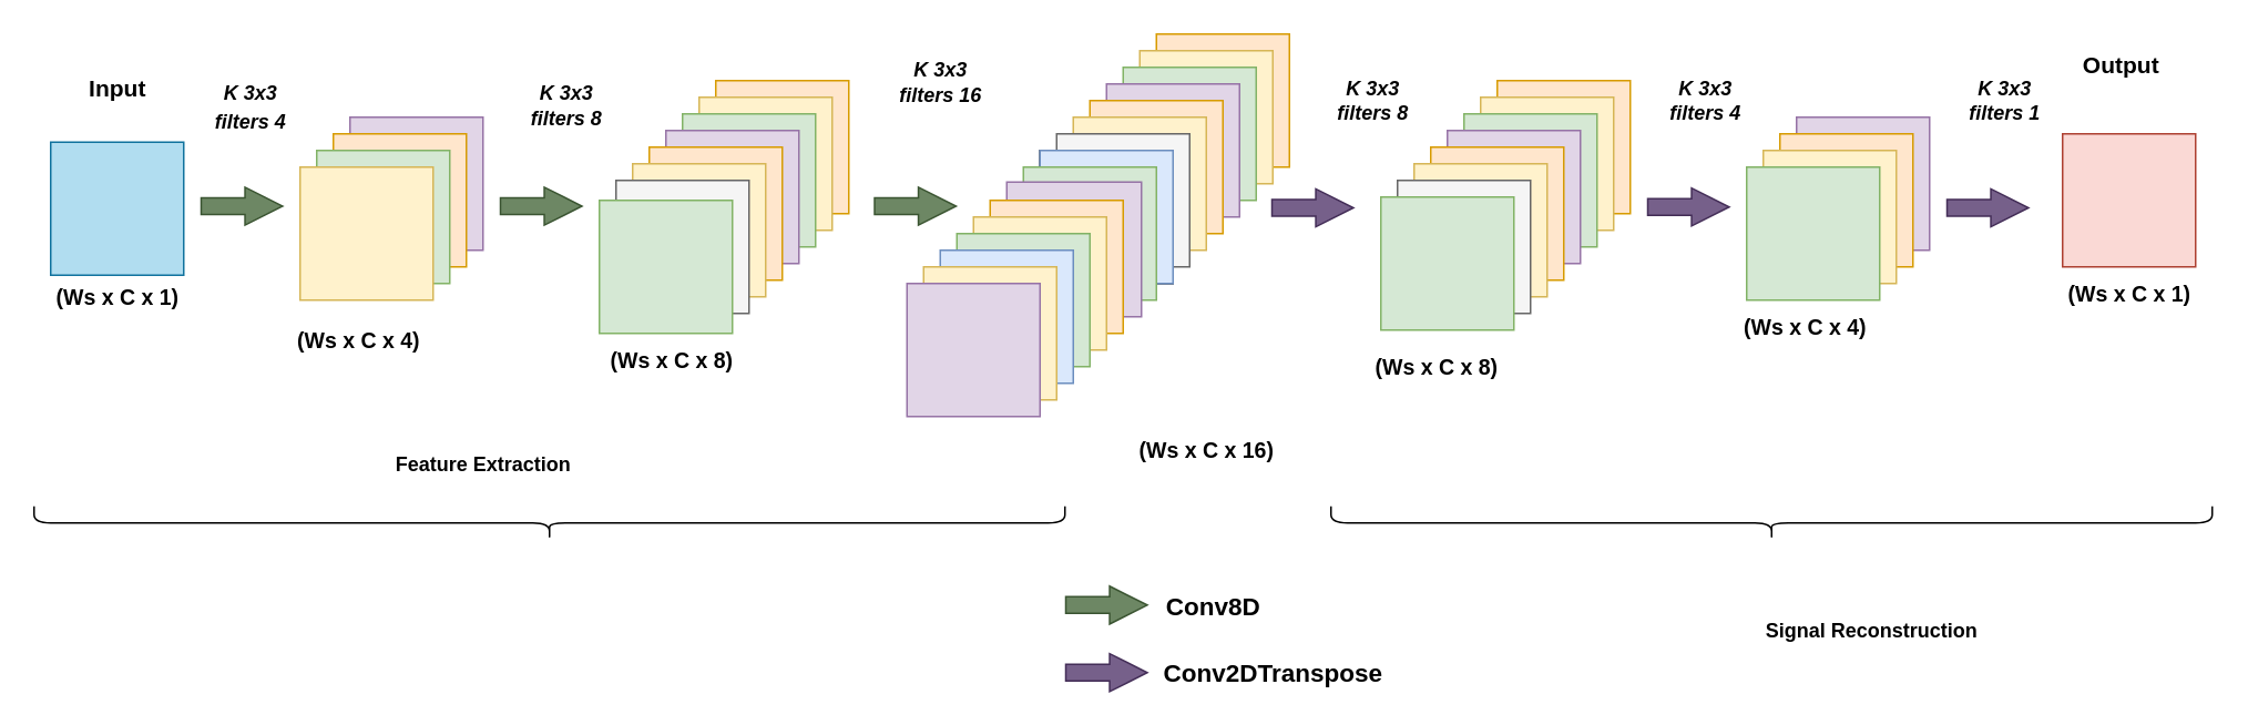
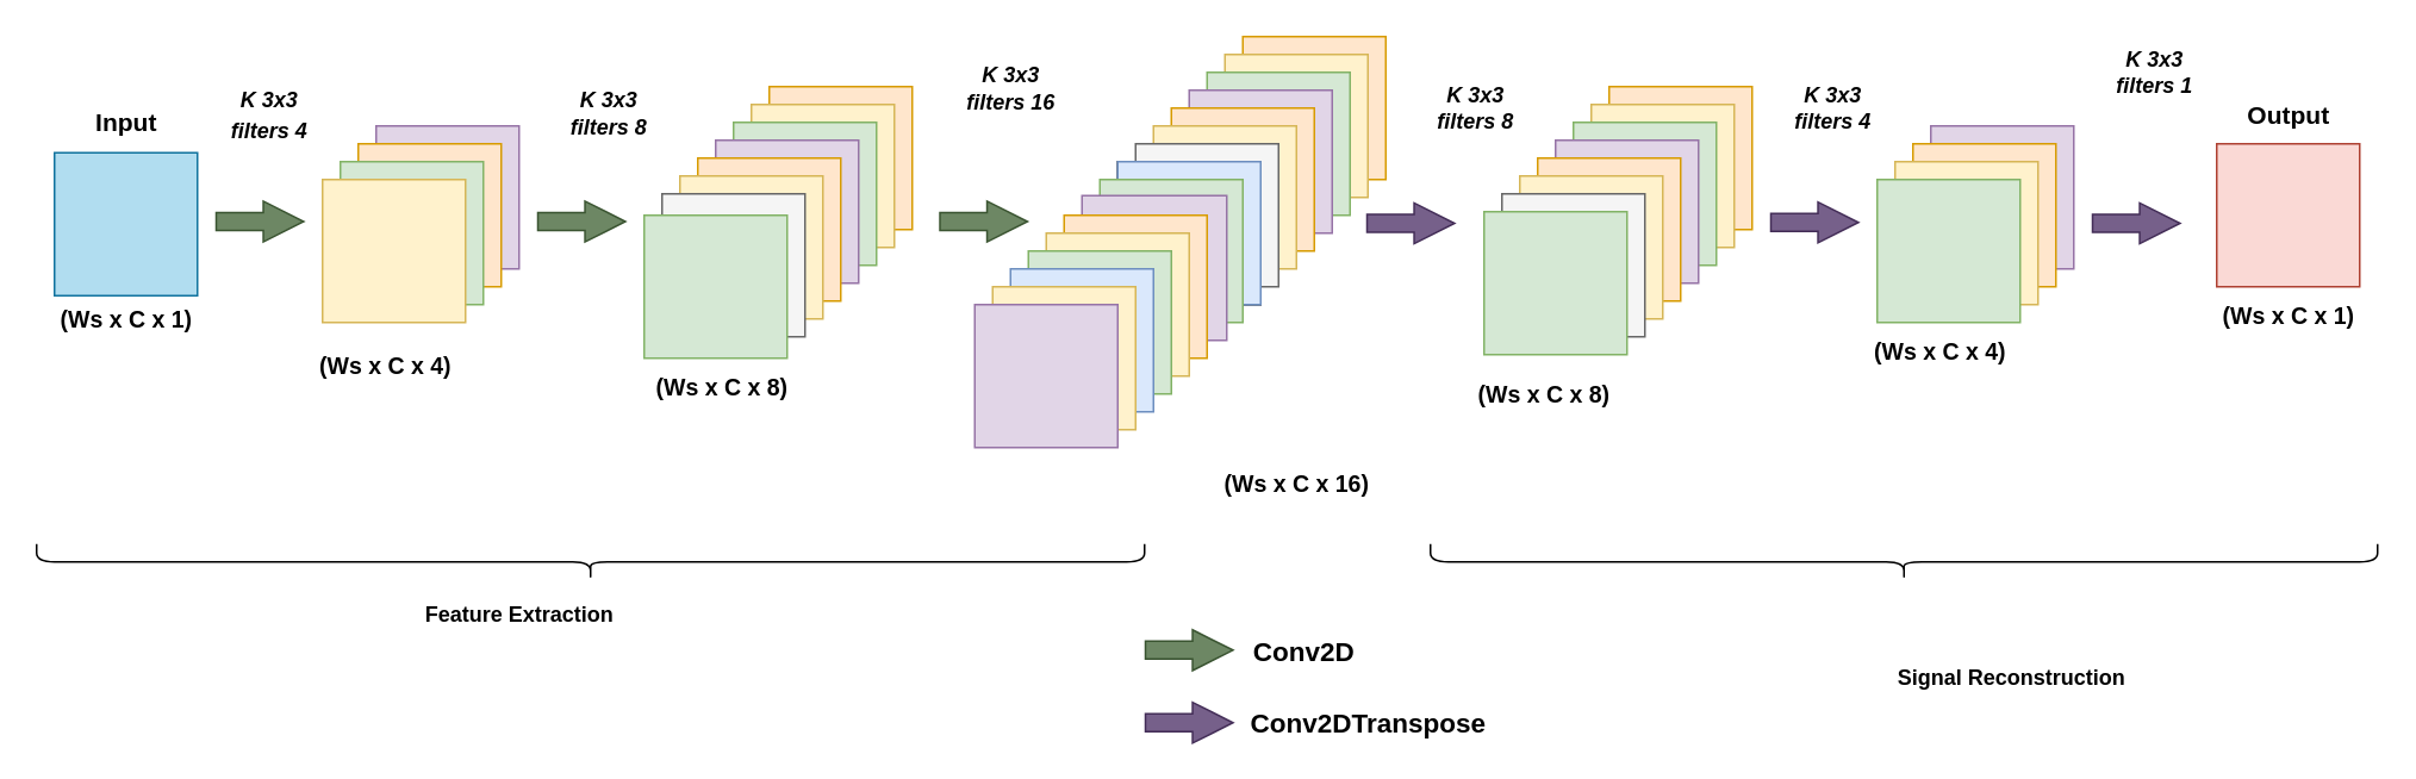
- <mxCell id="66" value="&lt;b&gt;&lt;font style=&quot;font-size: 14px&quot;&gt;Output&lt;/font&gt;&lt;/b&gt;" style="text;html=1;align=center;verticalAlign=middle;resizable=0;points=[];autosize=1;strokeColor=none;fillColor=none;fontSize=12;" vertex="1" parent="1"><mxGeometry x="1245" y="29" width="60" height="20" as="geometry" /></mxCell>
+ <mxCell id="66" value="&lt;b&gt;&lt;font style=&quot;font-size: 14px&quot;&gt;Output&lt;/font&gt;&lt;/b&gt;" style="text;html=1;align=center;verticalAlign=middle;resizable=0;points=[];autosize=1;strokeColor=none;fillColor=none;fontSize=12;" vertex="1" parent="1"><mxGeometry x="1250" y="54" width="60" height="20" as="geometry" /></mxCell>
- <mxCell id="27" value="&lt;b&gt;&lt;font style=&quot;font-size: 14px&quot;&gt;Input&lt;/font&gt;&lt;/b&gt;" style="text;html=1;align=center;verticalAlign=middle;resizable=0;points=[];autosize=1;strokeColor=none;fillColor=none;" vertex="1" parent="1"><mxGeometry x="45" y="43" width="50" height="20" as="geometry" /></mxCell>
+ <mxCell id="27" value="&lt;b&gt;&lt;font style=&quot;font-size: 14px&quot;&gt;Input&lt;/font&gt;&lt;/b&gt;" style="text;html=1;align=center;verticalAlign=middle;resizable=0;points=[];autosize=1;strokeColor=none;fillColor=none;" vertex="1" parent="1"><mxGeometry x="45" y="58" width="50" height="20" as="geometry" /></mxCell>
- <mxCell id="69" value="&lt;div&gt;&lt;i&gt;&lt;b&gt;&lt;font style=&quot;font-size: 12px&quot;&gt;&lt;font style=&quot;font-size: 12px&quot;&gt;K &lt;/font&gt;3x3&lt;/font&gt;&lt;/b&gt;&lt;/i&gt;&lt;/div&gt;&lt;div&gt;&lt;i&gt;&lt;b&gt;&lt;font style=&quot;font-size: 12px&quot;&gt;filters 1&lt;br&gt;&lt;/font&gt;&lt;/b&gt;&lt;/i&gt;&lt;/div&gt;" style="text;html=1;align=center;verticalAlign=middle;resizable=0;points=[];autosize=1;strokeColor=none;fillColor=none;fontSize=12;" vertex="1" parent="1"><mxGeometry x="1175" y="45" width="60" height="30" as="geometry" /></mxCell>
+ <mxCell id="69" value="&lt;div&gt;&lt;i&gt;&lt;b&gt;&lt;font style=&quot;font-size: 12px&quot;&gt;&lt;font style=&quot;font-size: 12px&quot;&gt;K &lt;/font&gt;3x3&lt;/font&gt;&lt;/b&gt;&lt;/i&gt;&lt;/div&gt;&lt;div&gt;&lt;i&gt;&lt;b&gt;&lt;font style=&quot;font-size: 12px&quot;&gt;filters 1&lt;br&gt;&lt;/font&gt;&lt;/b&gt;&lt;/i&gt;&lt;/div&gt;" style="text;html=1;align=center;verticalAlign=middle;resizable=0;points=[];autosize=1;strokeColor=none;fillColor=none;fontSize=12;" vertex="1" parent="1"><mxGeometry x="1175" y="25" width="60" height="30" as="geometry" /></mxCell>
- <mxCell id="34" value="&lt;b&gt;Feature Extraction&lt;/b&gt;" style="text;html=1;align=center;verticalAlign=middle;resizable=0;points=[];autosize=1;strokeColor=none;fillColor=none;fontSize=12;" vertex="1" parent="1"><mxGeometry x="230" y="269" width="120" height="20" as="geometry" /></mxCell>
+ <mxCell id="34" value="&lt;b&gt;Feature Extraction&lt;/b&gt;" style="text;html=1;align=center;verticalAlign=middle;resizable=0;points=[];autosize=1;strokeColor=none;fillColor=none;fontSize=12;" vertex="1" parent="1"><mxGeometry x="230" y="334" width="120" height="20" as="geometry" /></mxCell>
- <mxCell id="72" value="&lt;b&gt;&lt;font style=&quot;font-size: 15px&quot;&gt;Conv8D&lt;/font&gt;&lt;/b&gt;" style="text;html=1;align=center;verticalAlign=middle;resizable=0;points=[];autosize=1;strokeColor=none;fillColor=none;fontSize=14;" vertex="1" parent="1"><mxGeometry x="694" y="354" width="70" height="20" as="geometry" /></mxCell>
+ <mxCell id="72" value="&lt;b&gt;&lt;font style=&quot;font-size: 15px&quot;&gt;Conv2D&lt;/font&gt;&lt;/b&gt;" style="text;html=1;align=center;verticalAlign=middle;resizable=0;points=[];autosize=1;strokeColor=none;fillColor=none;fontSize=14;" vertex="1" parent="1"><mxGeometry x="694" y="354" width="70" height="20" as="geometry" /></mxCell>
